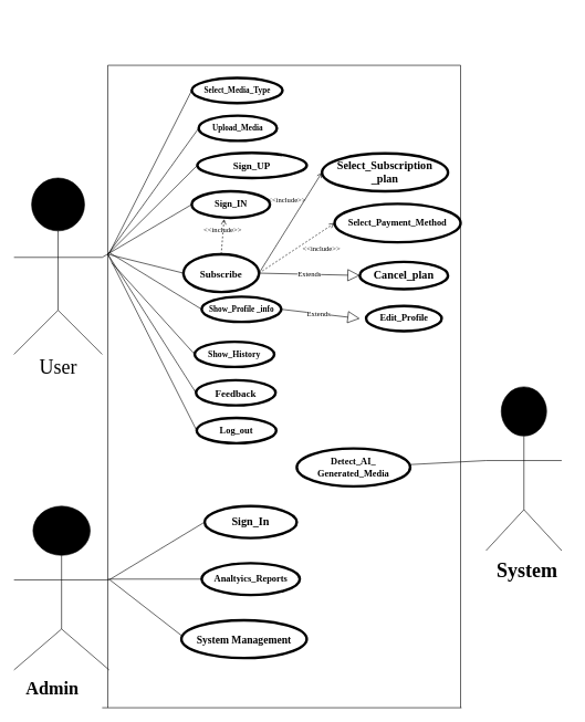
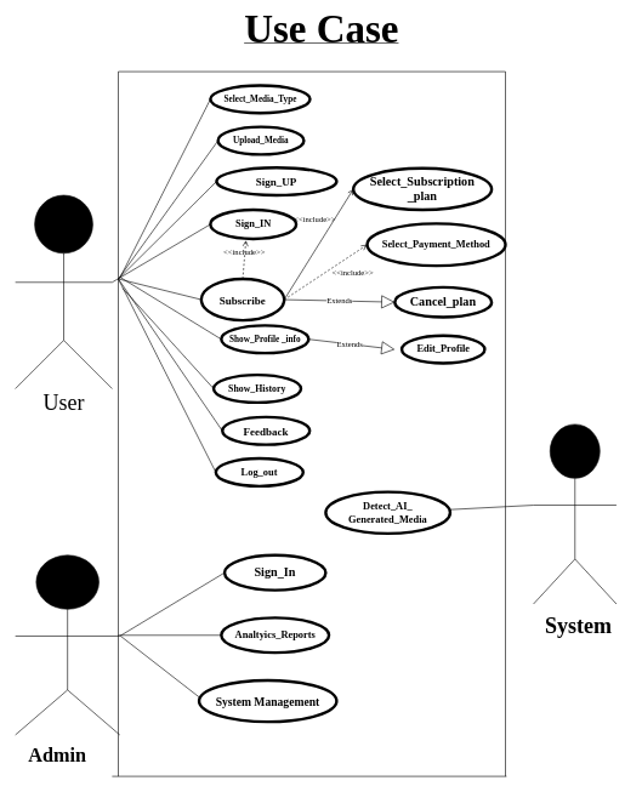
+ <mxCell id="7" value="&lt;font size=&quot;1&quot;&gt;&lt;u&gt;&lt;b style=&quot;font-size: 55px&quot;&gt;Use Case&lt;/b&gt;&lt;/u&gt;&lt;/font&gt;" style="text;html=1;align=center;verticalAlign=middle;resizable=0;points=[];autosize=1;fontFamily=Comic Sans MS;" parent="1" vertex="1"><mxGeometry x="308" y="20" width="266" height="38" as="geometry" /></mxCell>
- <mxCell id="15" value="&lt;b&gt;&lt;font style=&quot;font-size: 15px&quot;&gt;Feedback&lt;/font&gt;&lt;/b&gt;" style="ellipse;whiteSpace=wrap;html=1;strokeWidth=4;fontFamily=Comic Sans MS;" parent="1" vertex="1"><mxGeometry x="295" y="573" width="120" height="38" as="geometry" /></mxCell>
+ <mxCell id="15" value="&lt;b&gt;&lt;font style=&quot;font-size: 15px&quot;&gt;Feedback&lt;/font&gt;&lt;/b&gt;" style="ellipse;whiteSpace=wrap;html=1;strokeWidth=4;fontFamily=Comic Sans MS;" parent="1" vertex="1"><mxGeometry x="305" y="573" width="120" height="38" as="geometry" /></mxCell>
